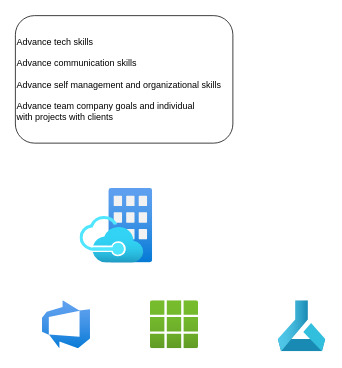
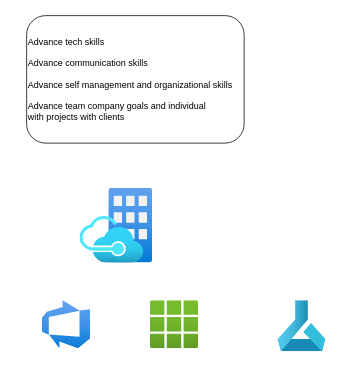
- <mxCell id="2" value="Advance tech skills&lt;br&gt;&lt;br&gt;Advance communication skills&lt;br&gt;&lt;br&gt;Advance self management and organizational skills&amp;nbsp;&lt;br&gt;&lt;br&gt;Advance team company goals and individual&lt;br&gt;with projects with clients" style="rounded=1;whiteSpace=wrap;html=1;align=left;" vertex="1" parent="1"><mxGeometry x="20" y="20" width="290" height="170" as="geometry" /></mxCell>
+ <mxCell id="2" value="Advance tech skills&lt;br&gt;&lt;br&gt;Advance communication skills&lt;br&gt;&lt;br&gt;Advance self management and organizational skills&amp;nbsp;&lt;br&gt;&lt;br&gt;Advance team company goals and individual&lt;br&gt;with projects with clients" style="rounded=1;whiteSpace=wrap;html=1;align=left;" vertex="1" parent="1"><mxGeometry x="35" y="20" width="290" height="170" as="geometry" /></mxCell>
